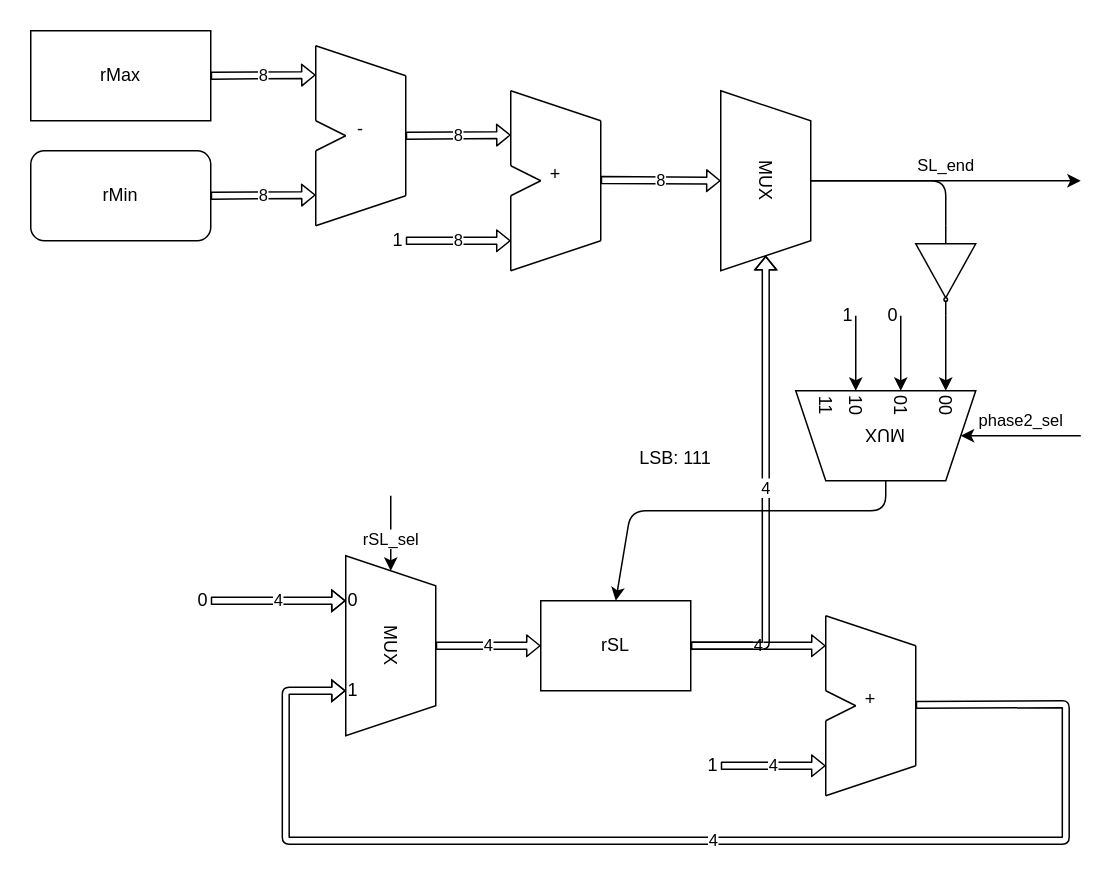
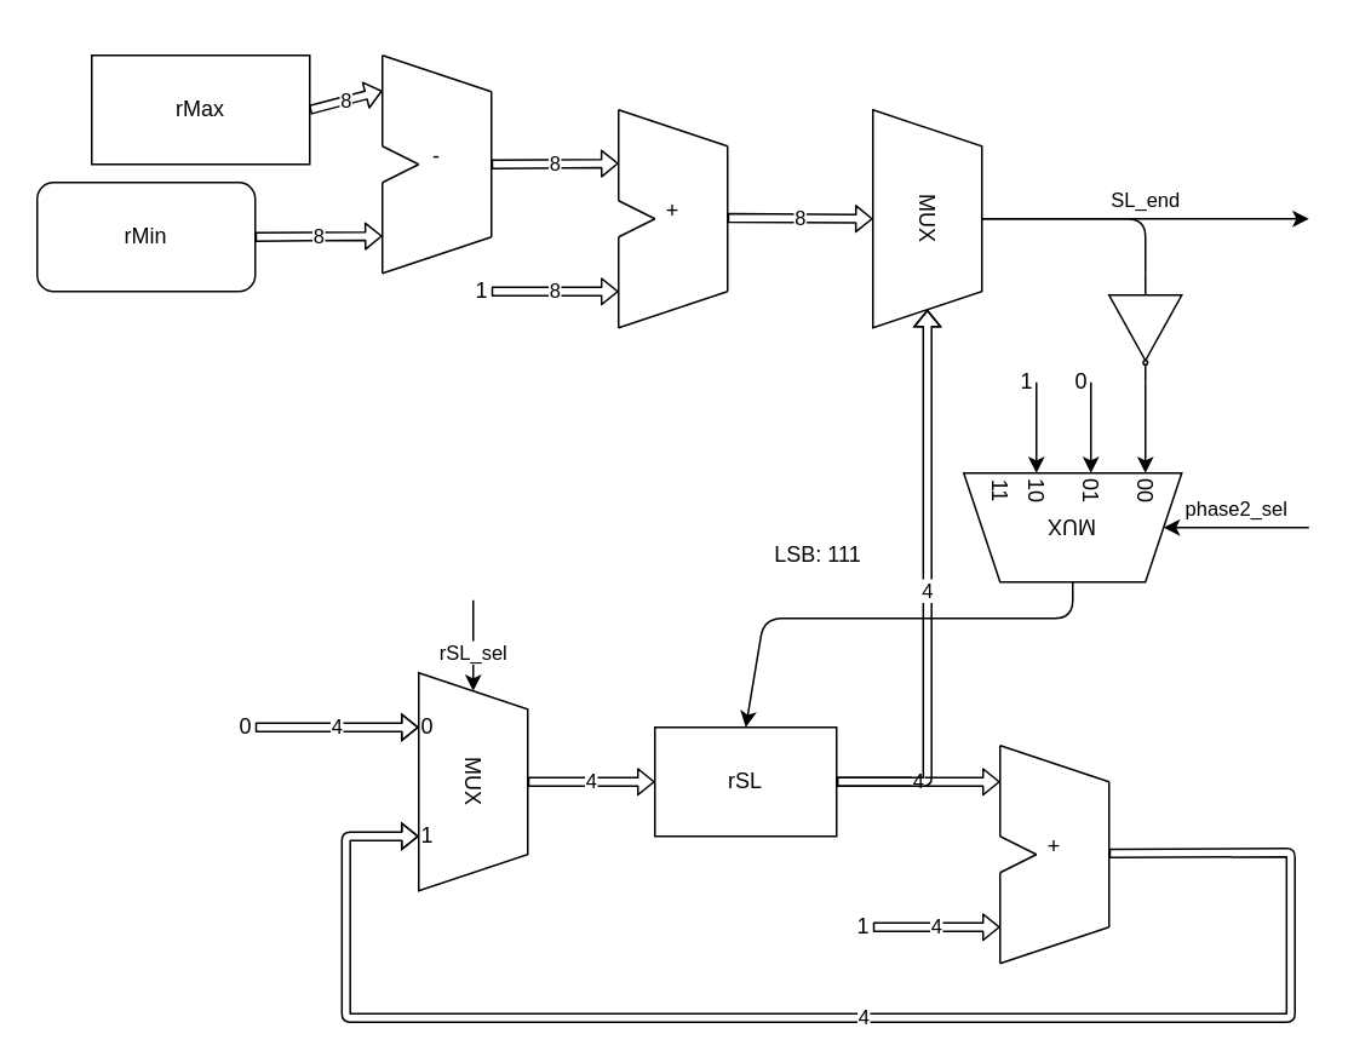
- <mxCell id="2" value="rMax" style="rounded=0;whiteSpace=wrap;html=1;fillColor=#FFFFFF;" parent="1" vertex="1"><mxGeometry x="20" y="20" width="120" height="60" as="geometry" /></mxCell>
+ <mxCell id="2" value="rMax" style="rounded=0;whiteSpace=wrap;html=1;fillColor=#FFFFFF;" parent="1" vertex="1"><mxGeometry x="50" y="30" width="120" height="60" as="geometry" /></mxCell>
